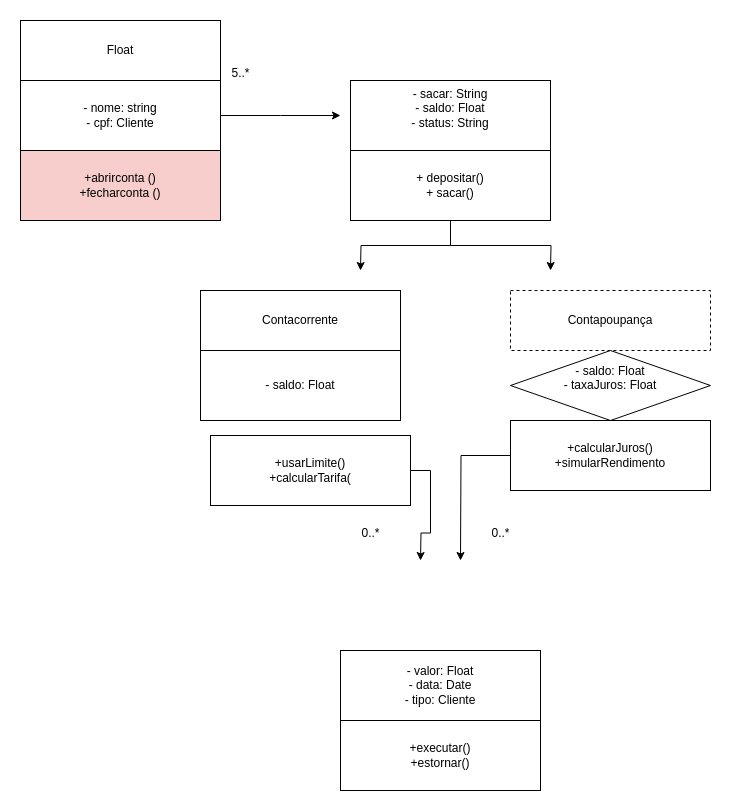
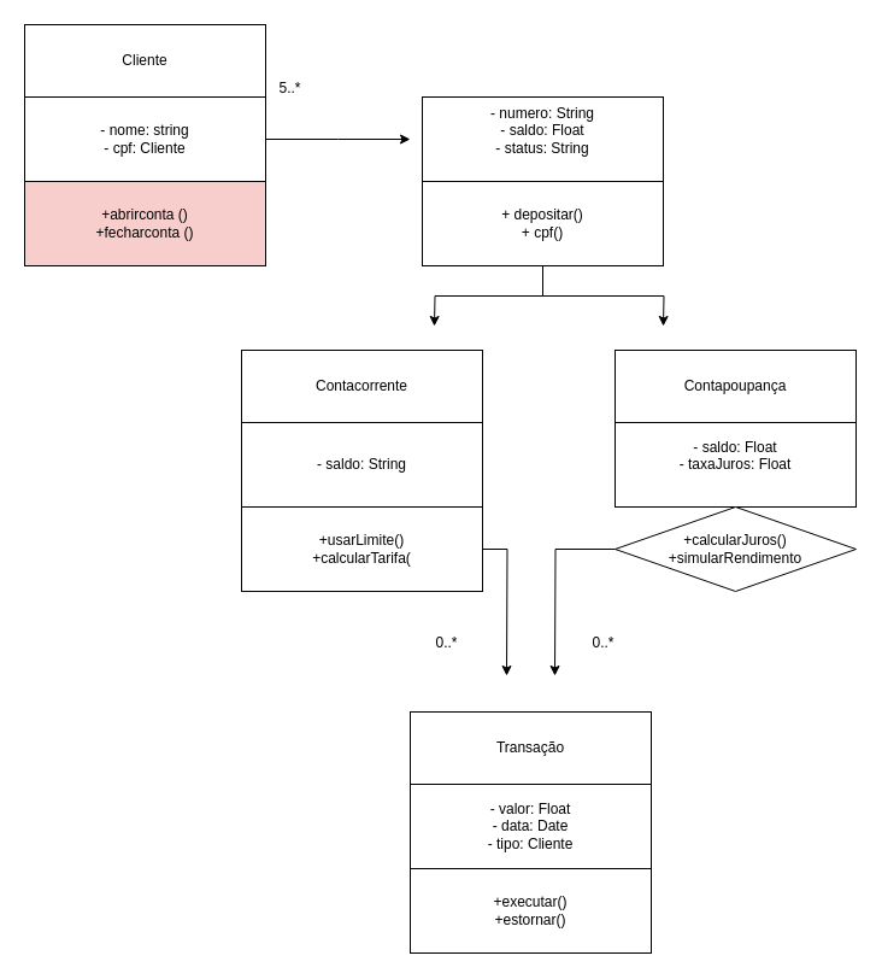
- <mxCell id="2" value="Float" style="rounded=0;whiteSpace=wrap;html=1;align=center;" vertex="1" parent="1"><mxGeometry x="20" y="20" width="200" height="60" as="geometry" /></mxCell>
+ <mxCell id="2" value="Cliente" style="rounded=0;whiteSpace=wrap;html=1;align=center;" vertex="1" parent="1"><mxGeometry x="20" y="20" width="200" height="60" as="geometry" /></mxCell>
- <mxCell id="6" value="&lt;div&gt;- sacar: String&lt;/div&gt;&lt;div&gt;- saldo: Float&lt;/div&gt;&lt;div&gt;- status: String&lt;/div&gt;&lt;div&gt;&lt;br&gt;&lt;/div&gt;" style="rounded=0;whiteSpace=wrap;html=1;align=center;" vertex="1" parent="1"><mxGeometry x="350" y="80" width="200" height="70" as="geometry" /></mxCell>
+ <mxCell id="6" value="&lt;div&gt;- numero: String&lt;/div&gt;&lt;div&gt;- saldo: Float&lt;/div&gt;&lt;div&gt;- status: String&lt;/div&gt;&lt;div&gt;&lt;br&gt;&lt;/div&gt;" style="rounded=0;whiteSpace=wrap;html=1;align=center;" vertex="1" parent="1"><mxGeometry x="350" y="80" width="200" height="70" as="geometry" /></mxCell>
- <mxCell id="9" value="&lt;div&gt;+ depositar()&lt;/div&gt;&lt;div&gt;+ sacar()&lt;/div&gt;" style="rounded=0;whiteSpace=wrap;html=1;align=center;" vertex="1" parent="1"><mxGeometry x="350" y="150" width="200" height="70" as="geometry" /></mxCell>
+ <mxCell id="9" value="&lt;div&gt;+ depositar()&lt;/div&gt;&lt;div&gt;+ cpf()&lt;/div&gt;" style="rounded=0;whiteSpace=wrap;html=1;align=center;" vertex="1" parent="1"><mxGeometry x="350" y="150" width="200" height="70" as="geometry" /></mxCell>
- <mxCell id="11" value="Contapoupança" style="rounded=0;whiteSpace=wrap;html=1;align=center;dashed=1;" vertex="1" parent="1"><mxGeometry x="510" y="290" width="200" height="60" as="geometry" /></mxCell>
+ <mxCell id="11" value="Contapoupança" style="rounded=0;whiteSpace=wrap;html=1;align=center;" vertex="1" parent="1"><mxGeometry x="510" y="290" width="200" height="60" as="geometry" /></mxCell>
- <mxCell id="12" value="- saldo: Float" style="rounded=0;whiteSpace=wrap;html=1;align=center;" vertex="1" parent="1"><mxGeometry x="200" y="350" width="200" height="70" as="geometry" /></mxCell>
+ <mxCell id="12" value="- saldo: String" style="rounded=0;whiteSpace=wrap;html=1;align=center;" vertex="1" parent="1"><mxGeometry x="200" y="350" width="200" height="70" as="geometry" /></mxCell>
- <mxCell id="13" value="- saldo: Float&lt;div&gt;&lt;div&gt;- taxaJuros: Float&lt;/div&gt;&lt;/div&gt;&lt;div&gt;&lt;br&gt;&lt;/div&gt;" style="rhombus;whiteSpace=wrap;html=1;align=center;" vertex="1" parent="1"><mxGeometry x="510" y="350" width="200" height="70" as="geometry" /></mxCell>
+ <mxCell id="13" value="- saldo: Float&lt;div&gt;&lt;div&gt;- taxaJuros: Float&lt;/div&gt;&lt;/div&gt;&lt;div&gt;&lt;br&gt;&lt;/div&gt;" style="rounded=0;whiteSpace=wrap;html=1;align=center;" vertex="1" parent="1"><mxGeometry x="510" y="350" width="200" height="70" as="geometry" /></mxCell>
- <mxCell id="17" value="+calcularJuros()&lt;div&gt;+simularRendimento&lt;/div&gt;" style="rounded=0;whiteSpace=wrap;html=1;align=center;" vertex="1" parent="1"><mxGeometry x="510" y="420" width="200" height="70" as="geometry" /></mxCell>
+ <mxCell id="17" value="+calcularJuros()&lt;div&gt;+simularRendimento&lt;/div&gt;" style="rhombus;whiteSpace=wrap;html=1;align=center;" vertex="1" parent="1"><mxGeometry x="510" y="420" width="200" height="70" as="geometry" /></mxCell>
- <mxCell id="15" value="+usarLimite()&lt;div&gt;+calcularTarifa(&lt;/div&gt;" style="rounded=0;whiteSpace=wrap;html=1;align=center;" vertex="1" parent="1"><mxGeometry x="210" y="435" width="200" height="70" as="geometry" /></mxCell>
+ <mxCell id="15" value="+usarLimite()&lt;div&gt;+calcularTarifa(&lt;/div&gt;" style="rounded=0;whiteSpace=wrap;html=1;align=center;" vertex="1" parent="1"><mxGeometry x="200" y="420" width="200" height="70" as="geometry" /></mxCell>
+ <mxCell id="18" value="Transação" style="rounded=0;whiteSpace=wrap;html=1;align=center;" vertex="1" parent="1"><mxGeometry x="340" y="590" width="200" height="60" as="geometry" /></mxCell>
